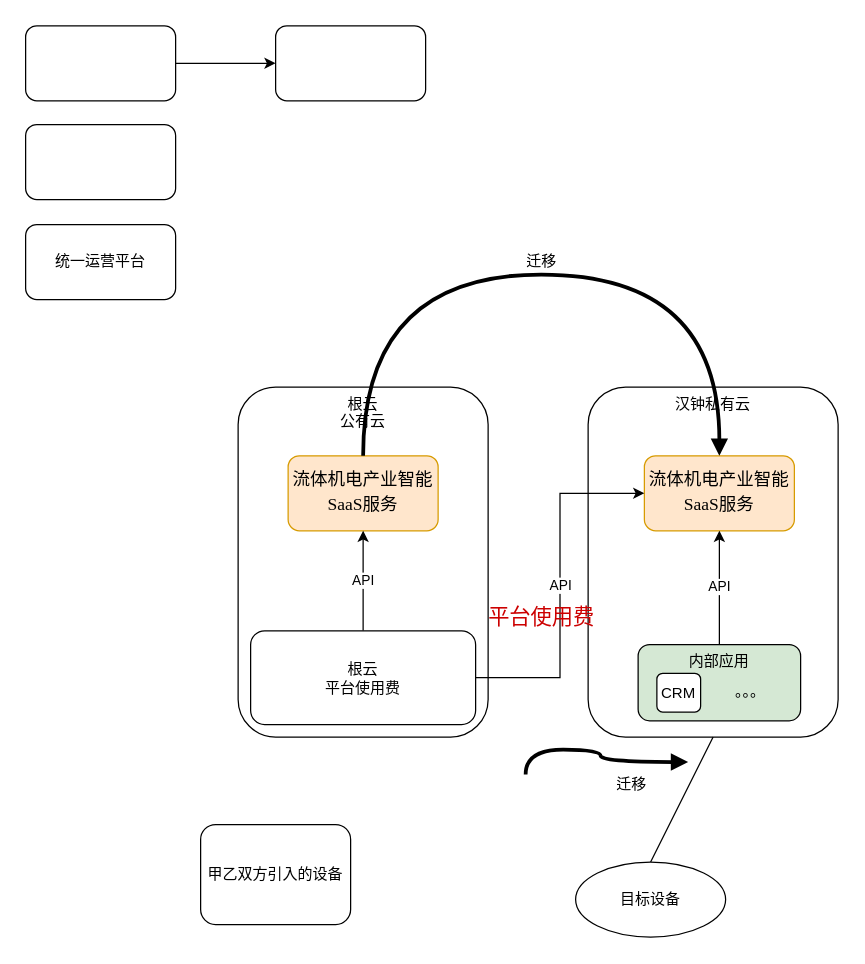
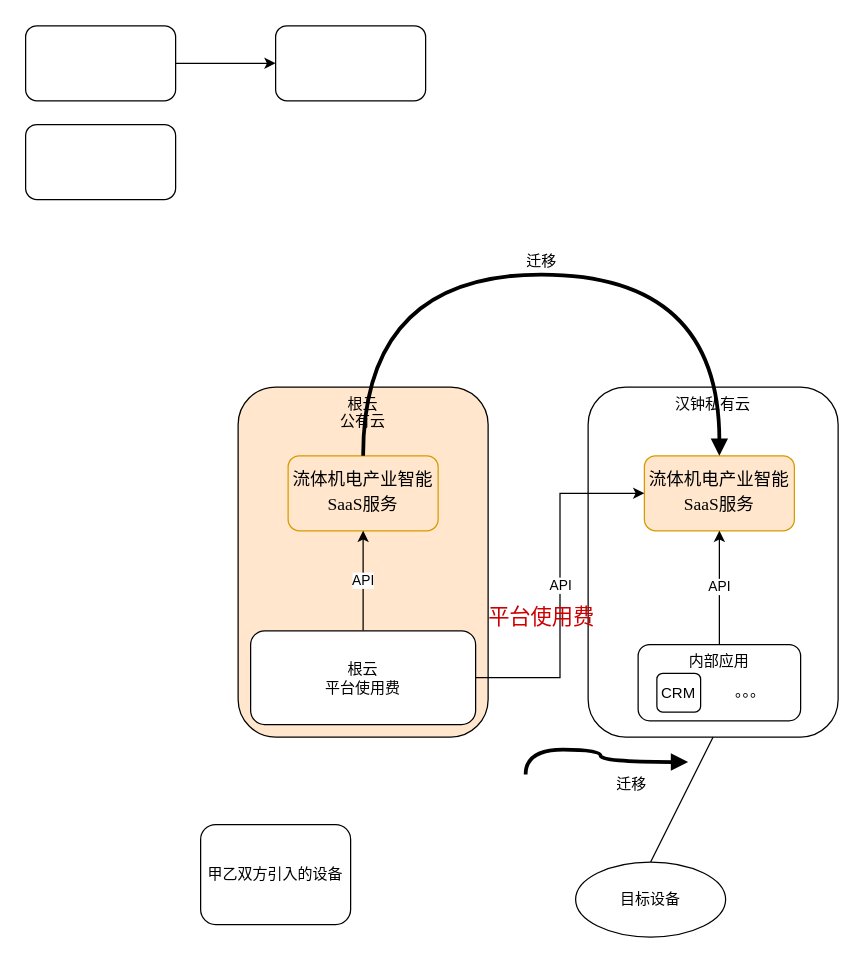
- <mxCell id="7" value="统一运营平台" style="rounded=1;whiteSpace=wrap;html=1;" parent="1" vertex="1"><mxGeometry x="20" y="179" width="120" height="60" as="geometry" /></mxCell>
- <mxCell id="5" value="根云&lt;br&gt;公有云" style="rounded=1;whiteSpace=wrap;html=1;verticalAlign=top;" parent="1" vertex="1"><mxGeometry x="190" y="309" width="200" height="280" as="geometry" /></mxCell>
+ <mxCell id="5" value="根云&lt;br&gt;公有云" style="rounded=1;whiteSpace=wrap;html=1;verticalAlign=top;fillColor=#ffe6cc;" parent="1" vertex="1"><mxGeometry x="190" y="309" width="200" height="280" as="geometry" /></mxCell>
- <mxCell id="15" value="内部应用" style="rounded=1;whiteSpace=wrap;html=1;verticalAlign=top;fillColor=#d5e8d4;" vertex="1" parent="1"><mxGeometry x="510" y="515" width="130" height="61" as="geometry" /></mxCell>
+ <mxCell id="15" value="内部应用" style="rounded=1;whiteSpace=wrap;html=1;verticalAlign=top;" vertex="1" parent="1"><mxGeometry x="510" y="515" width="130" height="61" as="geometry" /></mxCell>
